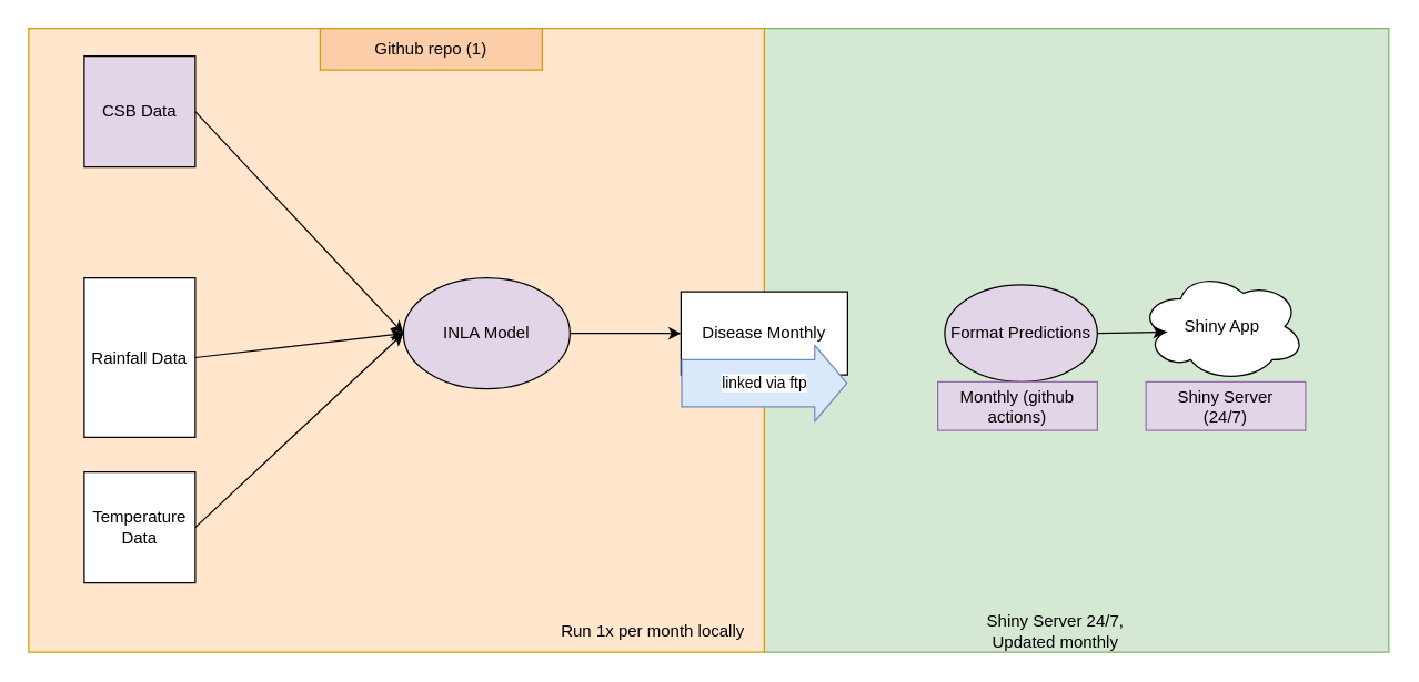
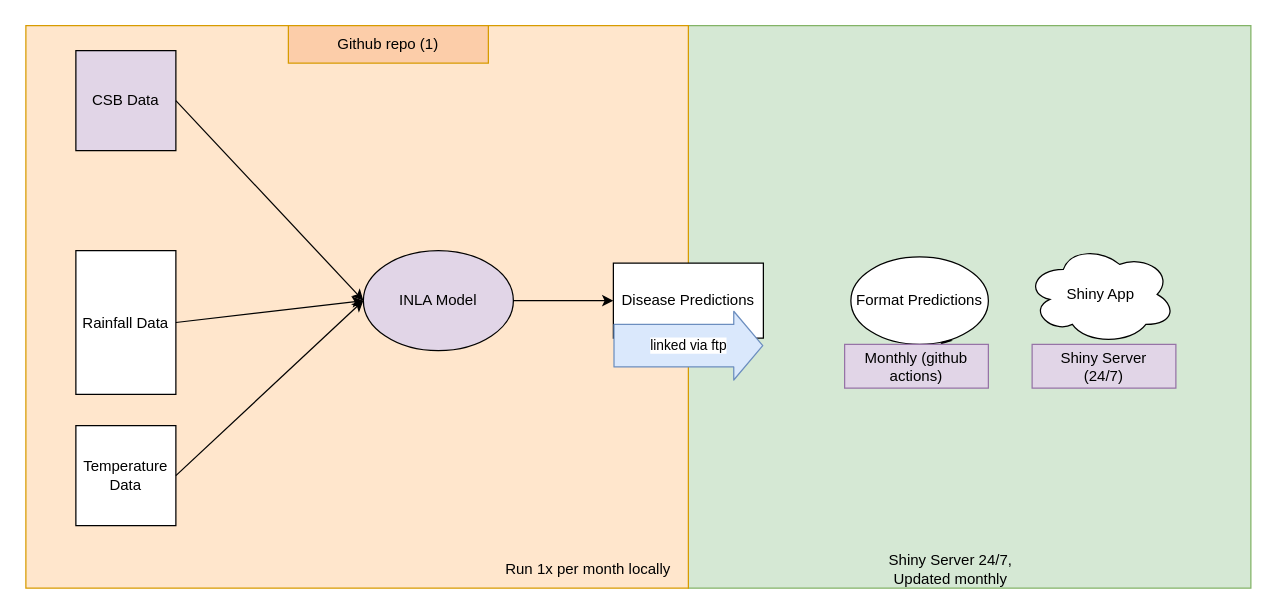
- <mxCell id="15" value="" style="endArrow=classic;html=1;entryX=0.16;entryY=0.55;entryDx=0;entryDy=0;entryPerimeter=0;exitX=1;exitY=0.5;exitDx=0;exitDy=0;" parent="1" source="19" target="14" edge="1"><mxGeometry width="50" height="50" relative="1" as="geometry"><mxPoint x="740" y="240" as="sourcePoint" /><mxPoint x="710" y="340" as="targetPoint" /></mxGeometry></mxCell>
+ <mxCell id="15" value="" style="endArrow=classic;html=1;exitX=1;exitY=0.5;exitDx=0;exitDy=0;" parent="1" source="19" target="20" edge="1"><mxGeometry width="50" height="50" relative="1" as="geometry"><mxPoint x="740" y="240" as="sourcePoint" /><mxPoint x="710" y="340" as="targetPoint" /></mxGeometry></mxCell>
- <mxCell id="12" value="Disease Monthly" style="rounded=0;whiteSpace=wrap;html=1;" parent="1" vertex="1"><mxGeometry x="490" y="210" width="120" height="60" as="geometry" /></mxCell>
+ <mxCell id="12" value="Disease Predictions" style="rounded=0;whiteSpace=wrap;html=1;" parent="1" vertex="1"><mxGeometry x="490" y="210" width="120" height="60" as="geometry" /></mxCell>
- <mxCell id="19" value="Format Predictions" style="ellipse;whiteSpace=wrap;html=1;fillColor=#e1d5e7;" vertex="1" parent="1"><mxGeometry x="680" y="205" width="110" height="70" as="geometry" /></mxCell>
+ <mxCell id="19" value="Format Predictions" style="ellipse;whiteSpace=wrap;html=1;" vertex="1" parent="1"><mxGeometry x="680" y="205" width="110" height="70" as="geometry" /></mxCell>
